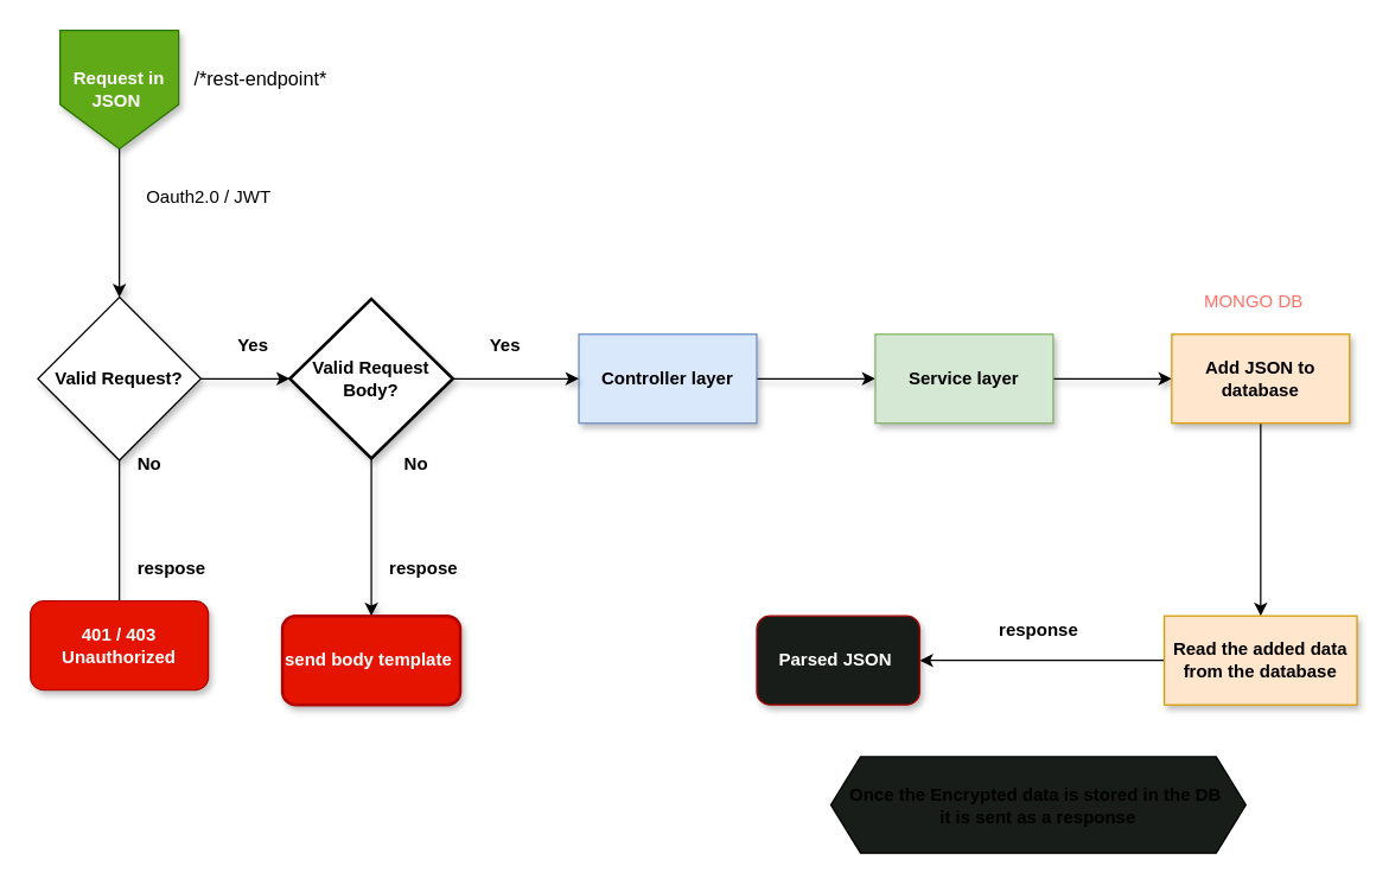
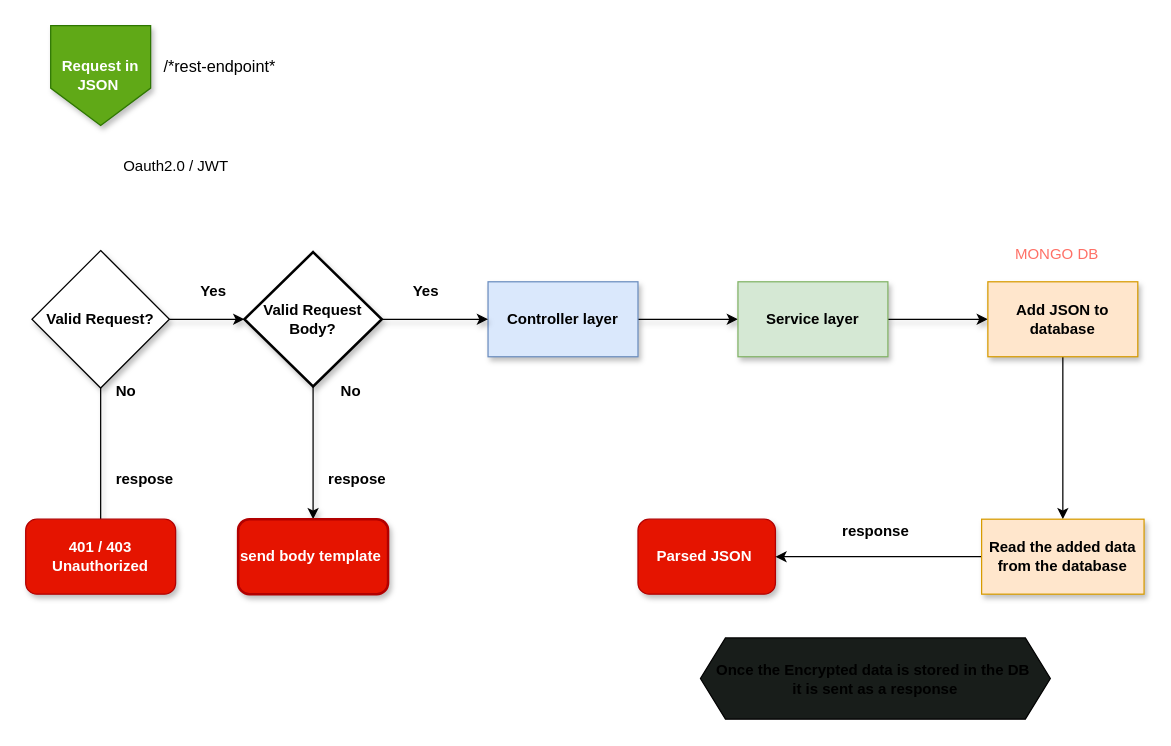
- <mxCell id="6" value="" style="edgeStyle=orthogonalEdgeStyle;rounded=0;orthogonalLoop=1;jettySize=auto;html=1;fontStyle=1;shadow=1;" parent="1" source="2" target="8" edge="1"><mxGeometry relative="1" as="geometry"><mxPoint x="80" y="100" as="sourcePoint" /><mxPoint x="140" y="390" as="targetPoint" /></mxGeometry></mxCell>
- <mxCell id="16" value="401 / 403 Unauthorized" style="rounded=1;whiteSpace=wrap;html=1;fillColor=#e51400;strokeColor=#B20000;fontColor=#ffffff;fontStyle=1;shadow=1;" parent="1" vertex="1"><mxGeometry x="20" y="405" width="120" height="60" as="geometry" /></mxCell>
+ <mxCell id="16" value="401 / 403 Unauthorized" style="rounded=1;whiteSpace=wrap;html=1;fillColor=#e51400;strokeColor=#B20000;fontColor=#ffffff;fontStyle=1;shadow=1;" parent="1" vertex="1"><mxGeometry x="20" y="415" width="120" height="60" as="geometry" /></mxCell>
- <mxCell id="24" value="Parsed JSON&amp;nbsp;" style="rounded=1;whiteSpace=wrap;html=1;fillColor=#181d1a;strokeColor=#B20000;fontColor=#ffffff;fontStyle=1;shadow=1;" parent="1" vertex="1"><mxGeometry x="510" y="415" width="110" height="60" as="geometry" /></mxCell>
+ <mxCell id="24" value="Parsed JSON&amp;nbsp;" style="rounded=1;whiteSpace=wrap;html=1;fillColor=#e51400;strokeColor=#B20000;fontColor=#ffffff;fontStyle=1;shadow=1;" parent="1" vertex="1"><mxGeometry x="510" y="415" width="110" height="60" as="geometry" /></mxCell>
